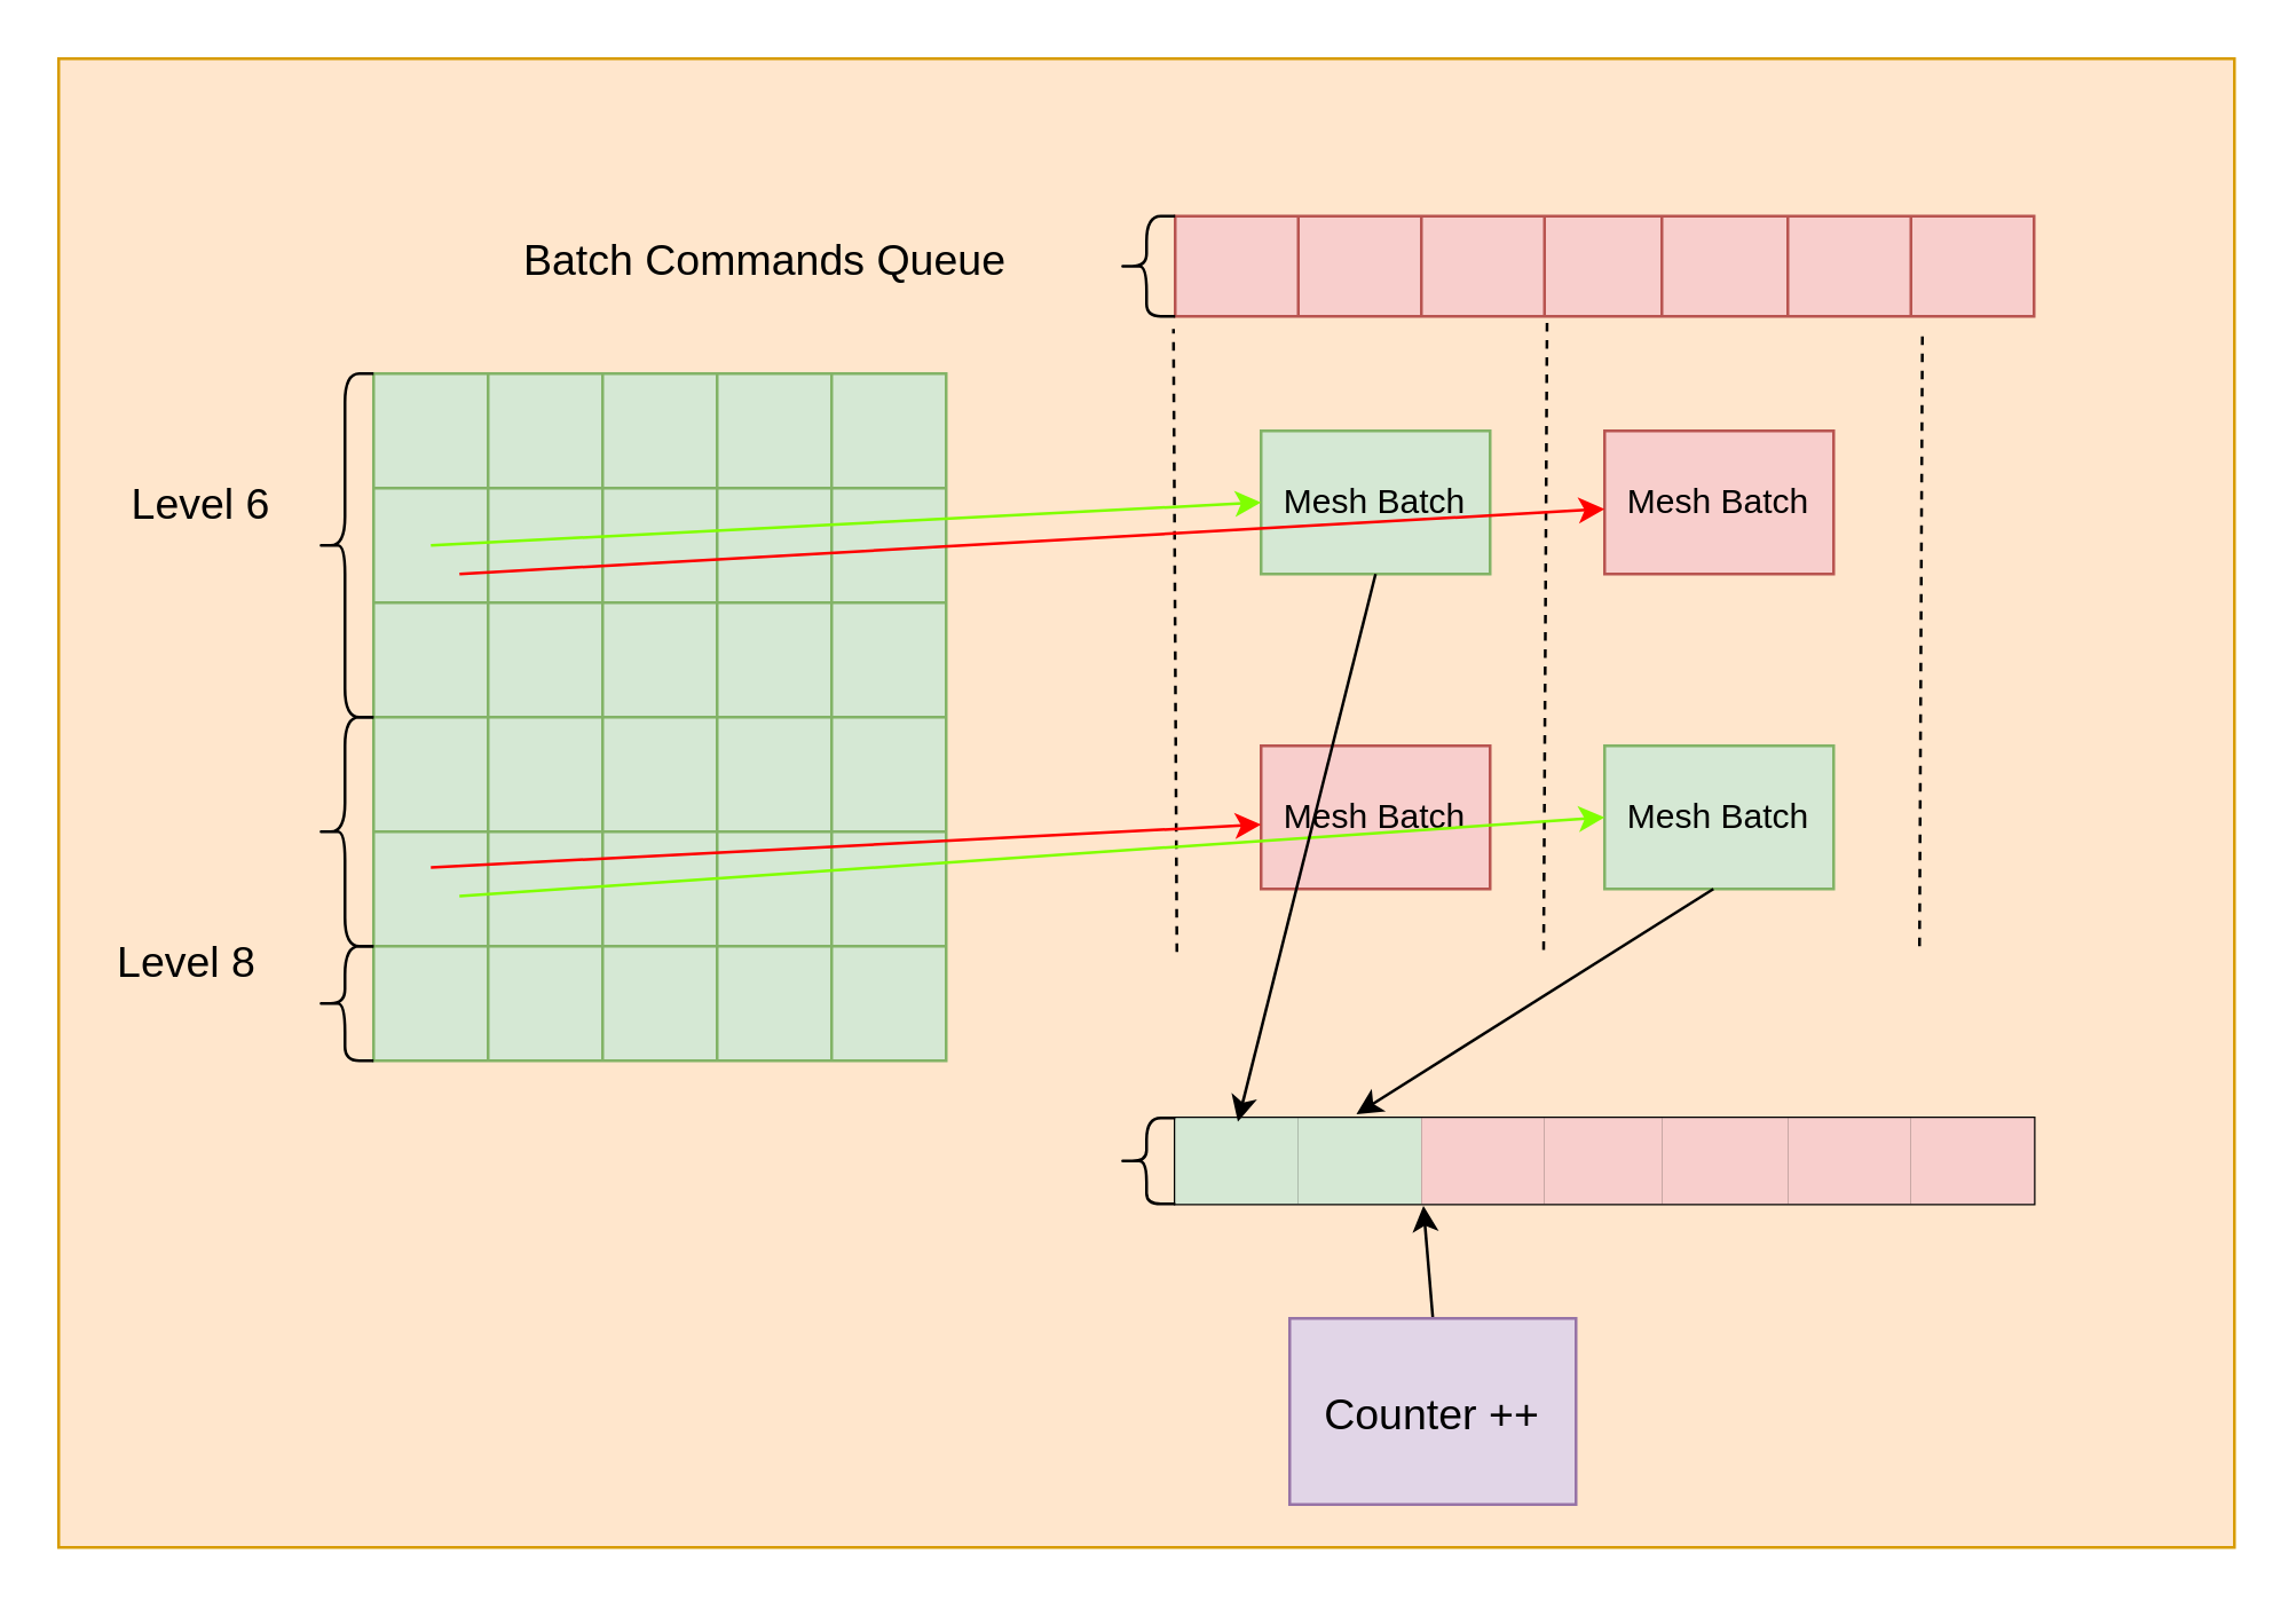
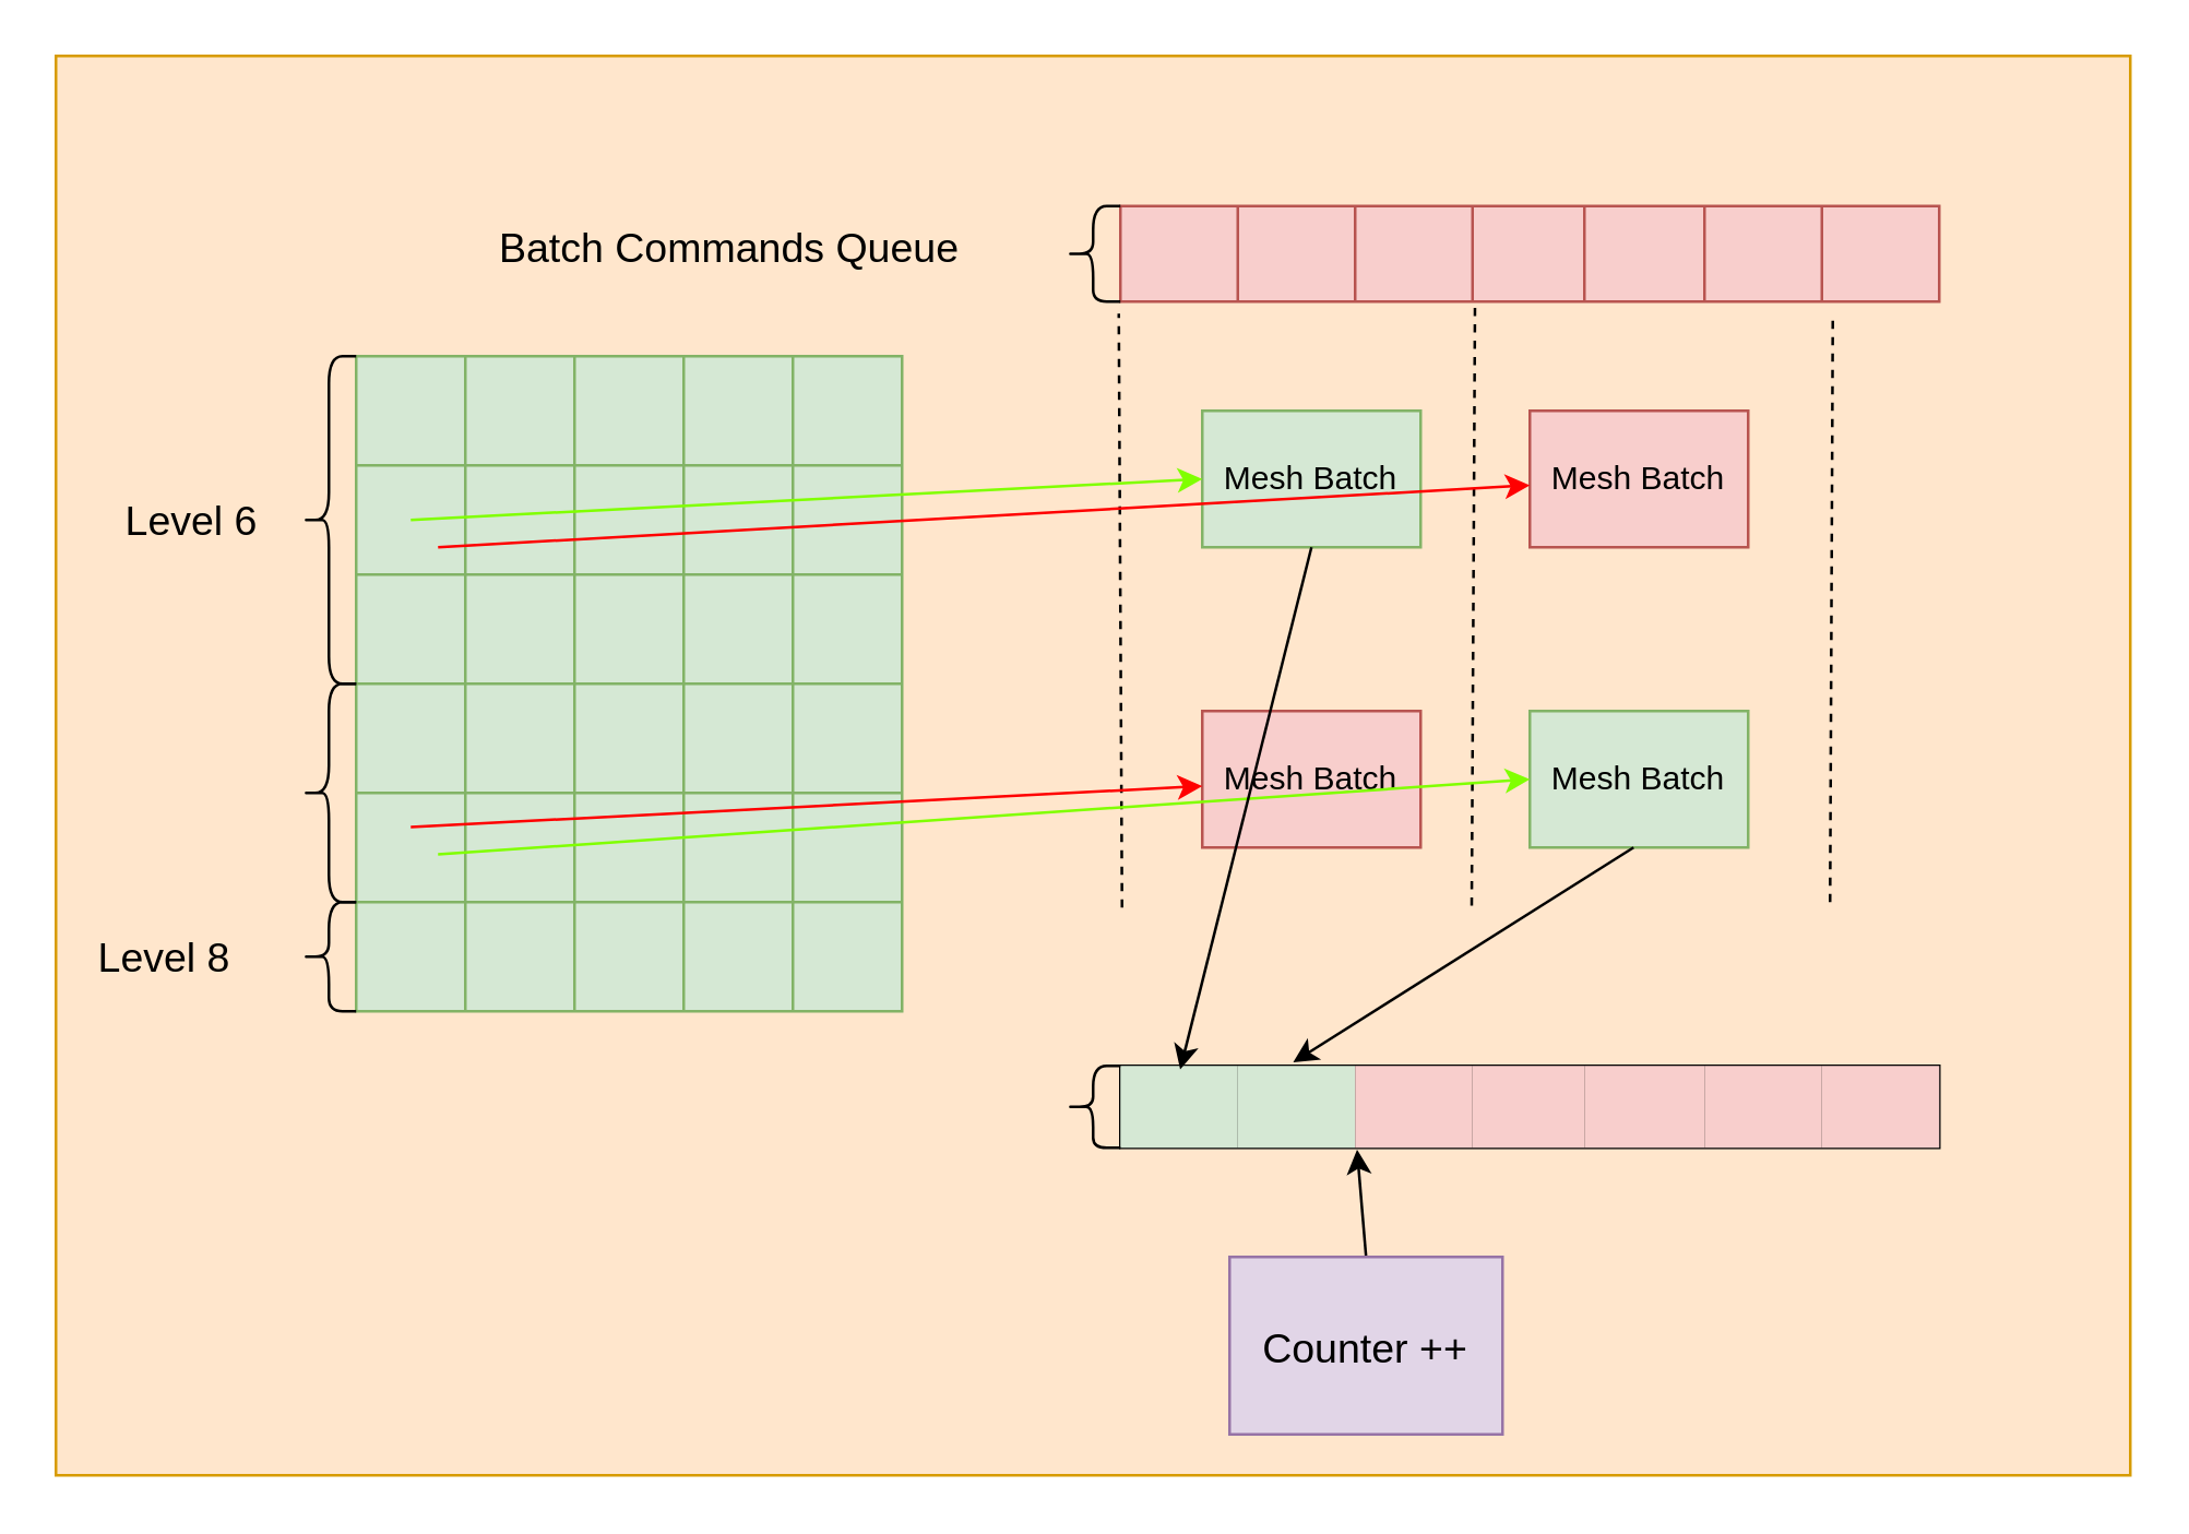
- <mxCell id="80" value="Level 6" style="text;html=1;align=center;verticalAlign=middle;whiteSpace=wrap;rounded=0;fontSize=15;" vertex="1" parent="1"><mxGeometry x="40" y="160" width="60" height="30" as="geometry" /></mxCell>
+ <mxCell id="80" value="Level 6" style="text;html=1;align=center;verticalAlign=middle;whiteSpace=wrap;rounded=0;fontSize=15;" vertex="1" parent="1"><mxGeometry x="40" y="175" width="60" height="30" as="geometry" /></mxCell>
- <mxCell id="66" value="Level 8" style="text;html=1;align=center;verticalAlign=middle;whiteSpace=wrap;rounded=0;fontSize=15;" vertex="1" parent="1"><mxGeometry x="35" y="320" width="60" height="30" as="geometry" /></mxCell>
+ <mxCell id="66" value="Level 8" style="text;html=1;align=center;verticalAlign=middle;whiteSpace=wrap;rounded=0;fontSize=15;" vertex="1" parent="1"><mxGeometry x="30" y="335" width="60" height="30" as="geometry" /></mxCell>
